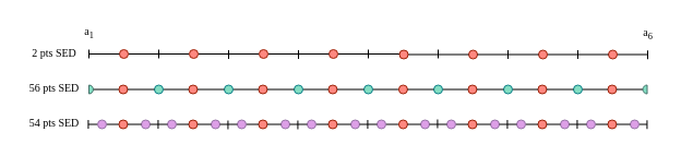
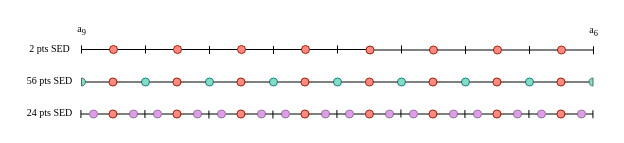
- <mxCell id="17" value="a&lt;sub&gt;1&lt;/sub&gt;" style="text;html=1;align=center;verticalAlign=middle;resizable=0;points=[];autosize=1;strokeColor=none;fillColor=none;fontSize=10;fontFamily=Times New Roman;" vertex="1" parent="1"><mxGeometry x="71" y="20" width="20" height="20" as="geometry" /></mxCell>
+ <mxCell id="17" value="a&lt;sub&gt;9&lt;/sub&gt;" style="text;html=1;align=center;verticalAlign=middle;resizable=0;points=[];autosize=1;strokeColor=none;fillColor=none;fontSize=10;fontFamily=Times New Roman;" vertex="1" parent="1"><mxGeometry x="71" y="20" width="20" height="20" as="geometry" /></mxCell>
- <mxCell id="126" value="54 pts SED" style="text;html=1;align=center;verticalAlign=middle;resizable=0;points=[];autosize=1;strokeColor=none;fillColor=none;fontSize=10;fontFamily=Times New Roman;" vertex="1" parent="1"><mxGeometry x="20" y="103" width="58" height="18" as="geometry" /></mxCell>
+ <mxCell id="126" value="24 pts SED" style="text;html=1;align=center;verticalAlign=middle;resizable=0;points=[];autosize=1;strokeColor=none;fillColor=none;fontSize=10;fontFamily=Times New Roman;" vertex="1" parent="1"><mxGeometry x="20" y="103" width="58" height="18" as="geometry" /></mxCell>
